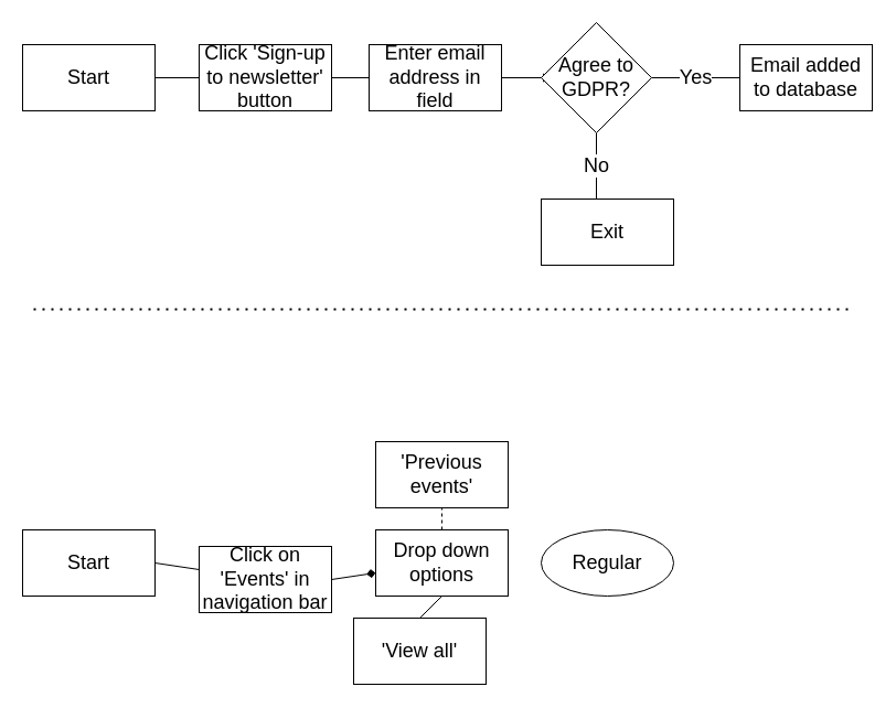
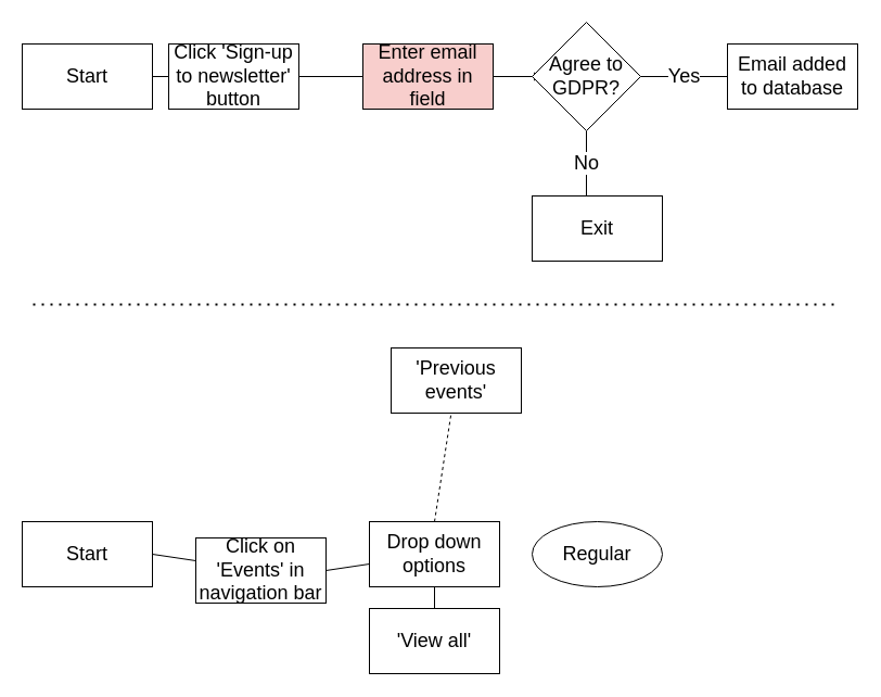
- <mxCell id="6" value="Click 'Sign-up to newsletter' button" style="rounded=0;whiteSpace=wrap;html=1;fontSize=18;" vertex="1" parent="1"><mxGeometry x="180" y="40" width="120" height="60" as="geometry" /></mxCell>
+ <mxCell id="6" value="Click 'Sign-up to newsletter' button" style="rounded=0;whiteSpace=wrap;html=1;fontSize=18;" vertex="1" parent="1"><mxGeometry x="155" y="40" width="120" height="60" as="geometry" /></mxCell>
- <mxCell id="5" value="Enter email address in field" style="rounded=0;whiteSpace=wrap;html=1;fontSize=18;" vertex="1" parent="1"><mxGeometry x="334" y="40" width="120" height="60" as="geometry" /></mxCell>
+ <mxCell id="5" value="Enter email address in field" style="rounded=0;whiteSpace=wrap;html=1;fontSize=18;fillColor=#f8cecc;" vertex="1" parent="1"><mxGeometry x="334" y="40" width="120" height="60" as="geometry" /></mxCell>
- <mxCell id="19" value="'Previous events'" style="rounded=0;whiteSpace=wrap;html=1;fontSize=18;" vertex="1" parent="1"><mxGeometry x="340" y="400" width="120" height="60" as="geometry" /></mxCell>
+ <mxCell id="19" value="'Previous events'" style="rounded=0;whiteSpace=wrap;html=1;fontSize=18;" vertex="1" parent="1"><mxGeometry x="360" y="320" width="120" height="60" as="geometry" /></mxCell>
- <mxCell id="16" value="" style="endArrow=diamond;html=1;fontSize=18;exitX=1;exitY=0.5;exitDx=0;exitDy=0;" edge="1" parent="1" source="15" target="17"><mxGeometry width="50" height="50" relative="1" as="geometry"><mxPoint x="470" y="470" as="sourcePoint" /><mxPoint x="370" y="510" as="targetPoint" /></mxGeometry></mxCell>
+ <mxCell id="16" value="" style="endArrow=none;html=1;fontSize=18;exitX=1;exitY=0.5;exitDx=0;exitDy=0;" edge="1" parent="1" source="15" target="17"><mxGeometry width="50" height="50" relative="1" as="geometry"><mxPoint x="470" y="470" as="sourcePoint" /><mxPoint x="370" y="510" as="targetPoint" /></mxGeometry></mxCell>
- <mxCell id="20" value="'View all'" style="rounded=0;whiteSpace=wrap;html=1;fontSize=18;" vertex="1" parent="1"><mxGeometry x="320" y="560" width="120" height="60" as="geometry" /></mxCell>
+ <mxCell id="20" value="'View all'" style="rounded=0;whiteSpace=wrap;html=1;fontSize=18;" vertex="1" parent="1"><mxGeometry x="340" y="560" width="120" height="60" as="geometry" /></mxCell>
